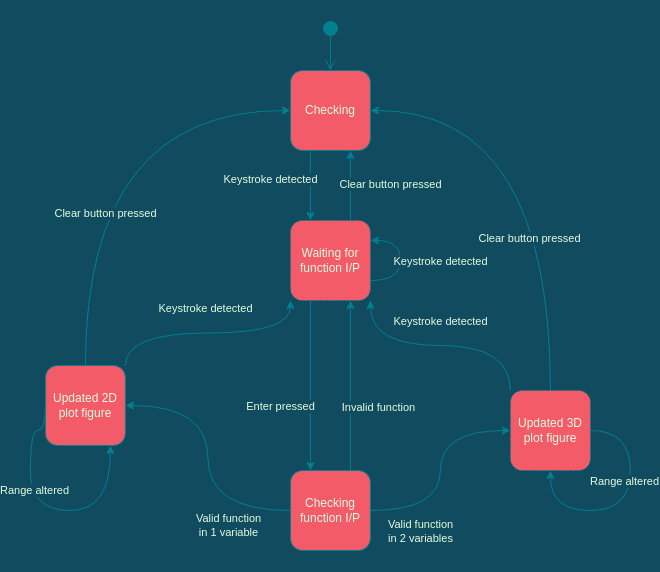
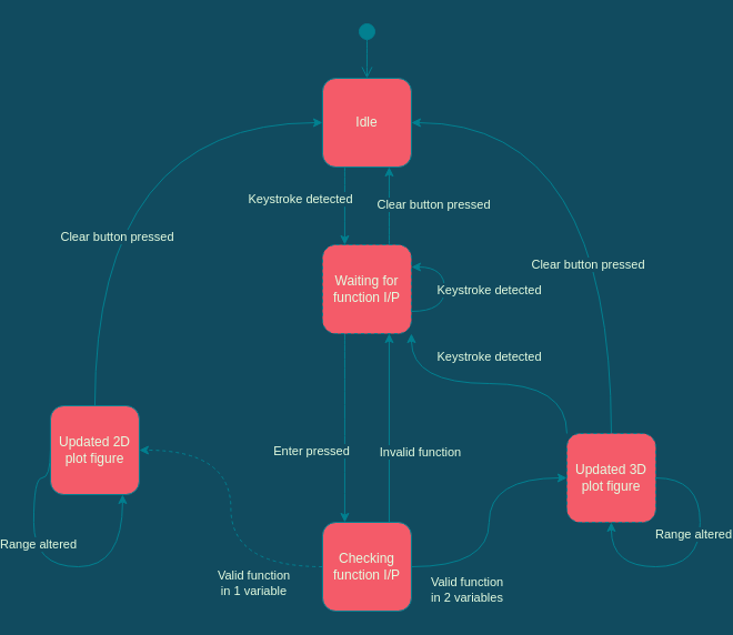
- <mxCell id="4" value="Checking" style="whiteSpace=wrap;html=1;aspect=fixed;rounded=1;fillColor=#F45B69;strokeColor=#028090;fontColor=#E4FDE1;" parent="1" vertex="1"><mxGeometry x="280.94" y="70" width="80" height="80" as="geometry" /></mxCell>
+ <mxCell id="4" value="Idle" style="whiteSpace=wrap;html=1;aspect=fixed;rounded=1;fillColor=#F45B69;strokeColor=#028090;fontColor=#E4FDE1;" parent="1" vertex="1"><mxGeometry x="280.94" y="70" width="80" height="80" as="geometry" /></mxCell>
- <mxCell id="10" style="edgeStyle=orthogonalEdgeStyle;curved=1;rounded=0;orthogonalLoop=1;jettySize=auto;html=1;exitX=1;exitY=0;exitDx=0;exitDy=0;entryX=0;entryY=1;entryDx=0;entryDy=0;labelBackgroundColor=#114B5F;strokeColor=#028090;fontColor=#E4FDE1;" edge="1" parent="1" source="14" target="9"><mxGeometry relative="1" as="geometry" /></mxCell>
- <mxCell id="11" value="Keystroke detected" style="edgeLabel;html=1;align=center;verticalAlign=middle;resizable=0;points=[];labelBackgroundColor=#114B5F;fontColor=#E4FDE1;" vertex="1" connectable="0" parent="10"><mxGeometry x="0.179" y="-2" relative="1" as="geometry"><mxPoint x="-24" y="-27" as="offset" /></mxGeometry></mxCell>
- <mxCell id="15" style="edgeStyle=orthogonalEdgeStyle;orthogonalLoop=1;jettySize=auto;html=1;exitX=0;exitY=0.5;exitDx=0;exitDy=0;entryX=1;entryY=0.5;entryDx=0;entryDy=0;curved=1;labelBackgroundColor=#114B5F;strokeColor=#028090;fontColor=#E4FDE1;" parent="1" source="19" target="14" edge="1"><mxGeometry relative="1" as="geometry" /></mxCell>
+ <mxCell id="15" style="edgeStyle=orthogonalEdgeStyle;orthogonalLoop=1;jettySize=auto;html=1;exitX=0;exitY=0.5;exitDx=0;exitDy=0;entryX=1;entryY=0.5;entryDx=0;entryDy=0;curved=1;labelBackgroundColor=#114B5F;strokeColor=#028090;fontColor=#E4FDE1;dashed=1;" parent="1" source="19" target="14" edge="1"><mxGeometry relative="1" as="geometry" /></mxCell>
